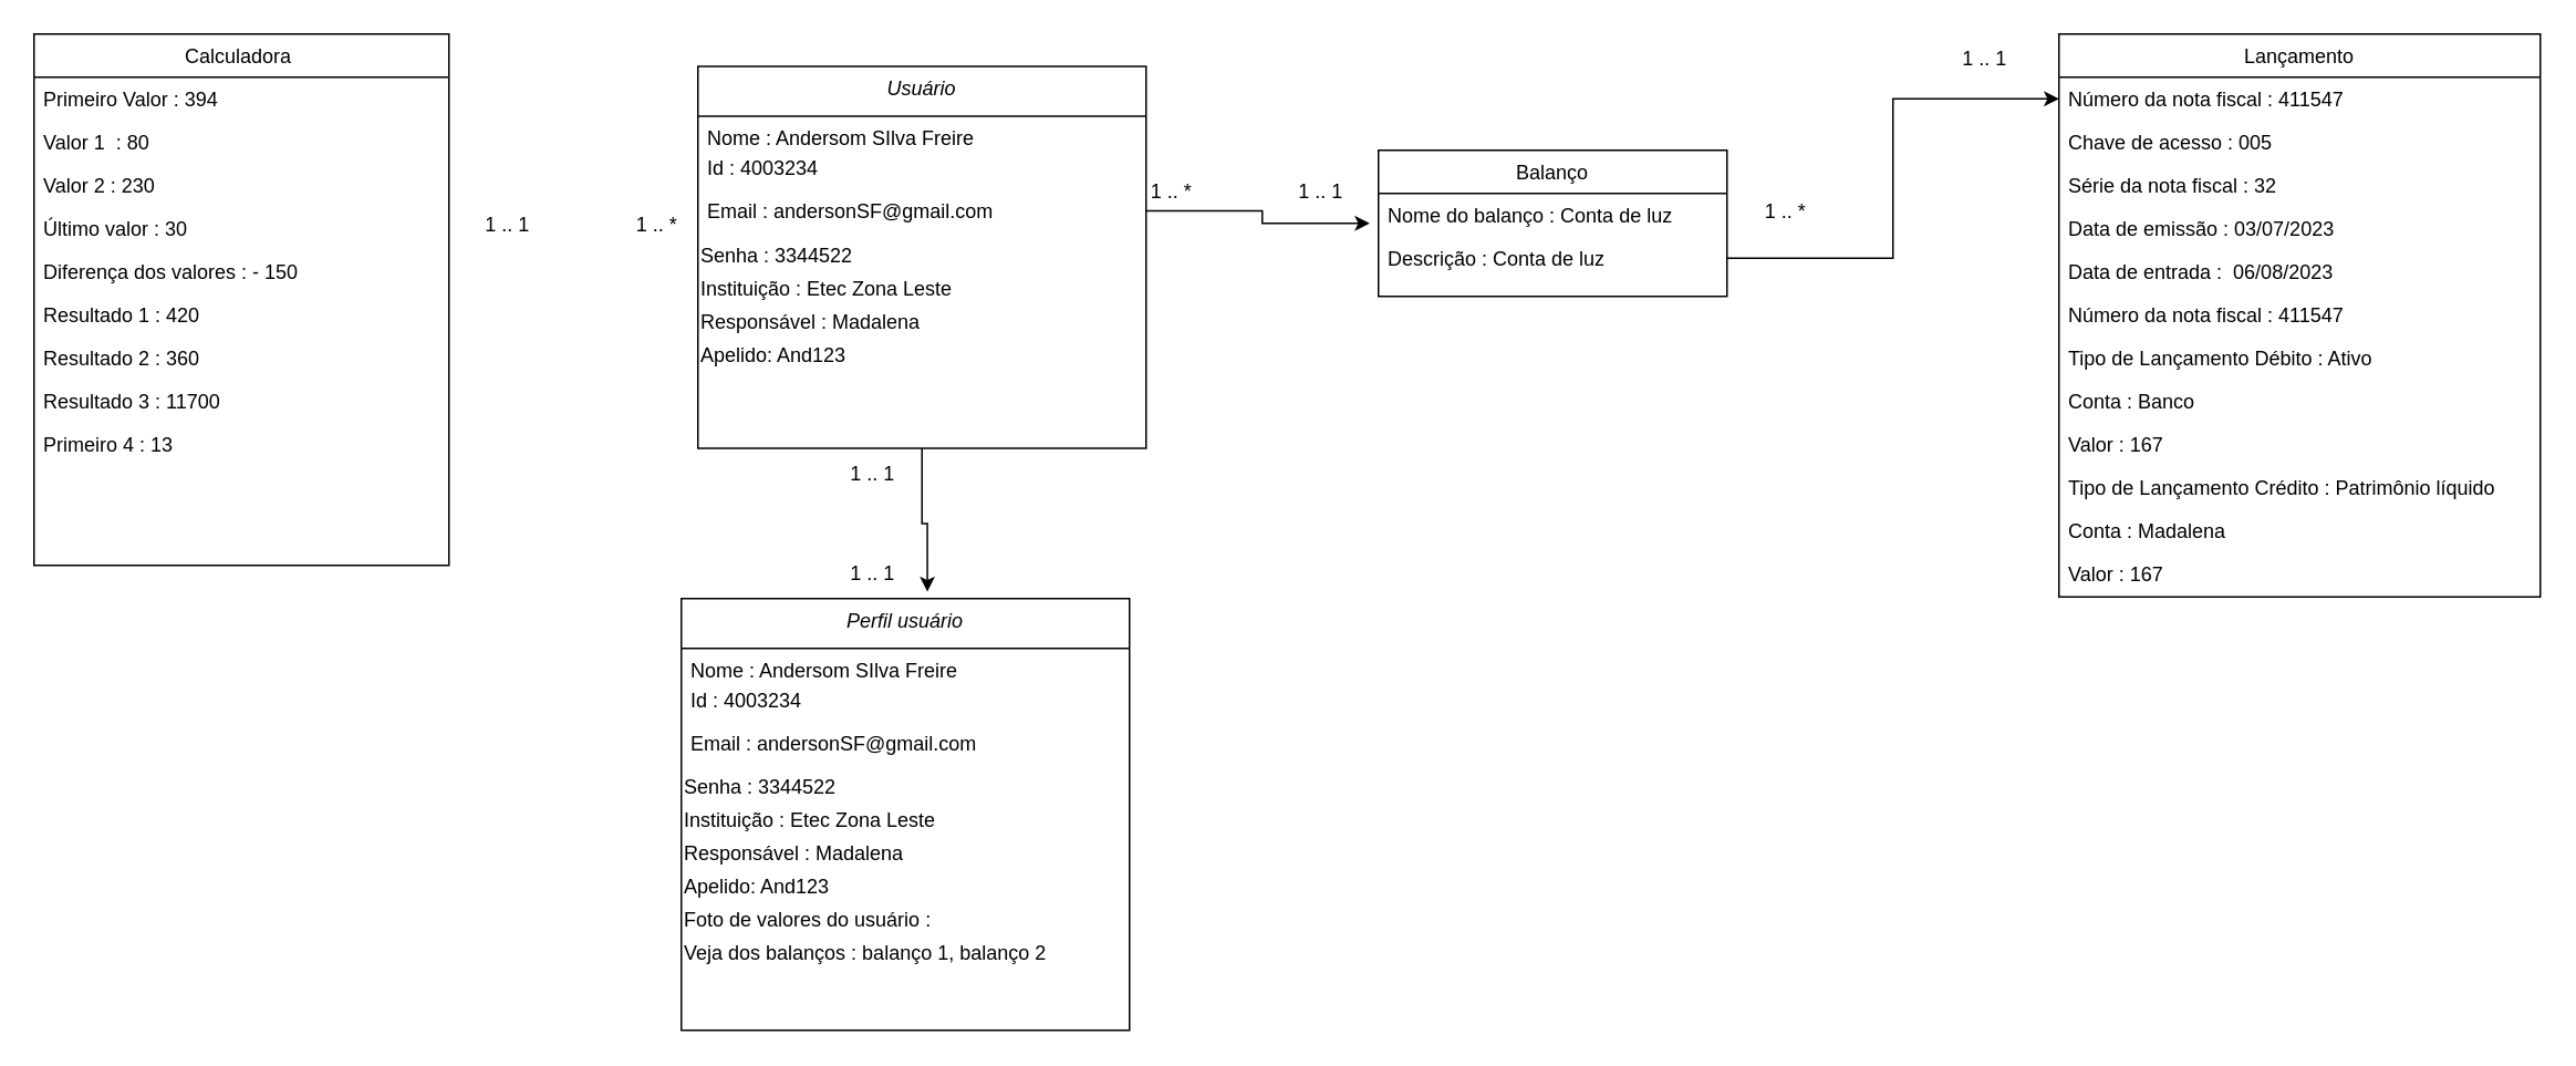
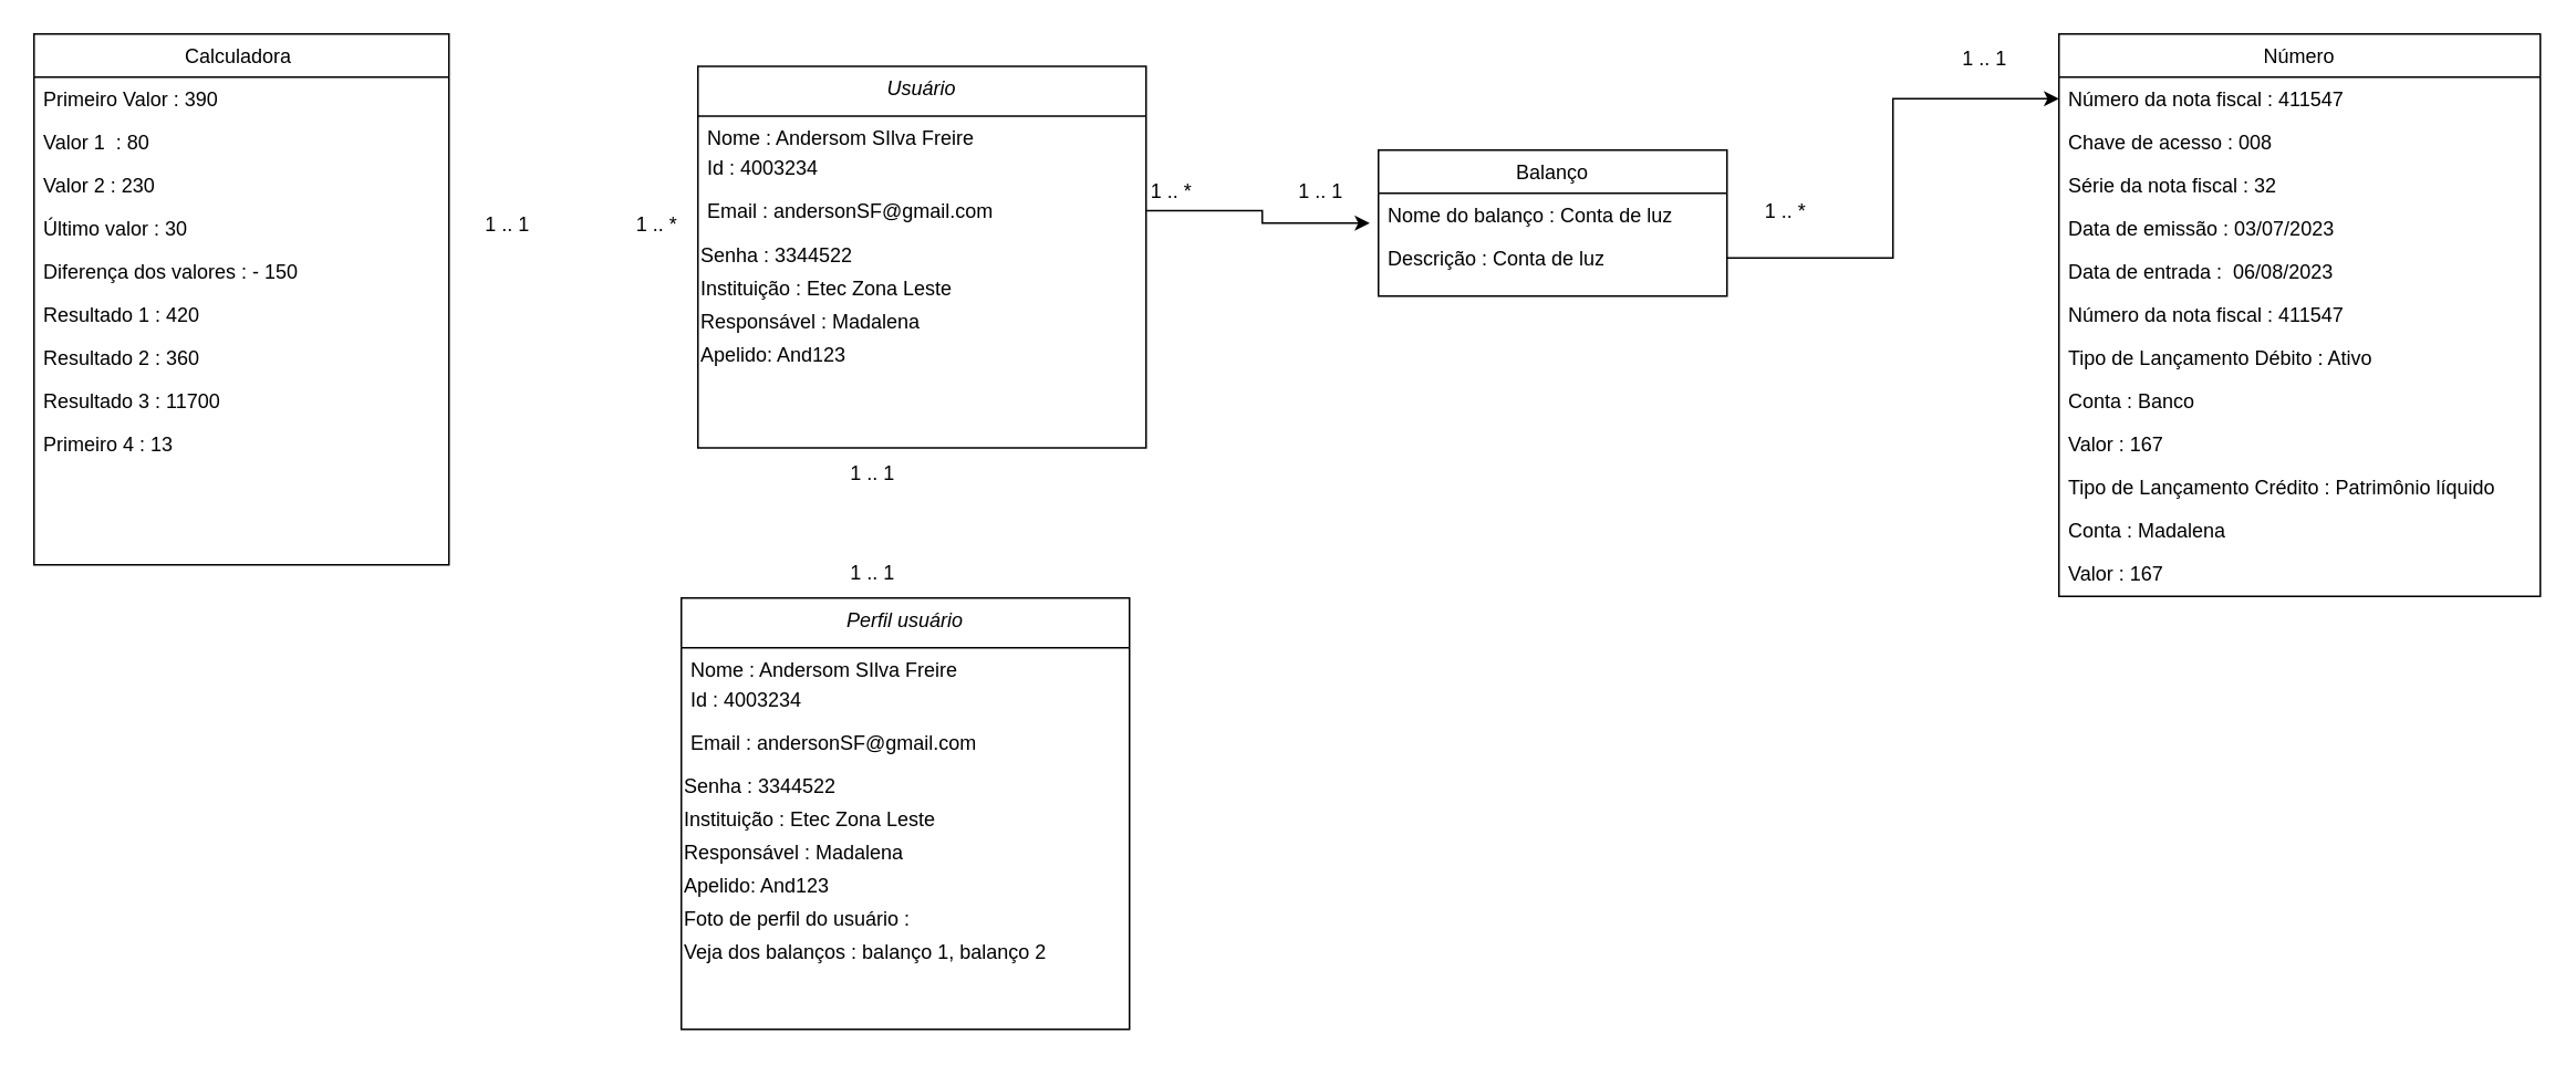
- <mxCell id="20" value="Lançamento" style="swimlane;fontStyle=0;align=center;verticalAlign=top;childLayout=stackLayout;horizontal=1;startSize=26;horizontalStack=0;resizeParent=1;resizeLast=0;collapsible=1;marginBottom=0;rounded=0;shadow=0;strokeWidth=1;" parent="1" vertex="1"><mxGeometry x="1240" y="20" width="290" height="339" as="geometry"><mxRectangle x="340" y="380" width="170" height="26" as="alternateBounds" /></mxGeometry></mxCell>
+ <mxCell id="20" value="Número" style="swimlane;fontStyle=0;align=center;verticalAlign=top;childLayout=stackLayout;horizontal=1;startSize=26;horizontalStack=0;resizeParent=1;resizeLast=0;collapsible=1;marginBottom=0;rounded=0;shadow=0;strokeWidth=1;" parent="1" vertex="1"><mxGeometry x="1240" y="20" width="290" height="339" as="geometry"><mxRectangle x="340" y="380" width="170" height="26" as="alternateBounds" /></mxGeometry></mxCell>
- <mxCell id="11" value="Primeiro Valor : 394  " style="text;align=left;verticalAlign=top;spacingLeft=4;spacingRight=4;overflow=hidden;rotatable=0;points=[[0,0.5],[1,0.5]];portConstraint=eastwest;" parent="10" vertex="1"><mxGeometry y="26" width="250" height="26" as="geometry" /></mxCell>
+ <mxCell id="11" value="Primeiro Valor : 390  " style="text;align=left;verticalAlign=top;spacingLeft=4;spacingRight=4;overflow=hidden;rotatable=0;points=[[0,0.5],[1,0.5]];portConstraint=eastwest;" parent="10" vertex="1"><mxGeometry y="26" width="250" height="26" as="geometry" /></mxCell>
- <mxCell id="22" value="Chave de acesso : 005" style="text;align=left;verticalAlign=top;spacingLeft=4;spacingRight=4;overflow=hidden;rotatable=0;points=[[0,0.5],[1,0.5]];portConstraint=eastwest;" vertex="1" parent="20"><mxGeometry y="52" width="290" height="26" as="geometry" /></mxCell>
+ <mxCell id="22" value="Chave de acesso : 008" style="text;align=left;verticalAlign=top;spacingLeft=4;spacingRight=4;overflow=hidden;rotatable=0;points=[[0,0.5],[1,0.5]];portConstraint=eastwest;" vertex="1" parent="20"><mxGeometry y="52" width="290" height="26" as="geometry" /></mxCell>
- <mxCell id="54" style="edgeStyle=orthogonalEdgeStyle;rounded=0;orthogonalLoop=1;jettySize=auto;html=1;exitX=0.5;exitY=1;exitDx=0;exitDy=0;entryX=0.549;entryY=-0.016;entryDx=0;entryDy=0;entryPerimeter=0;" edge="1" parent="1" source="2" target="44"><mxGeometry relative="1" as="geometry" /></mxCell>
- <mxCell id="52" value="&lt;div&gt;Foto de valores do usuário :&amp;nbsp;&lt;br&gt;&lt;/div&gt;" style="text;html=1;align=left;verticalAlign=top;resizable=0;points=[];autosize=1;strokeColor=none;fillColor=none;spacing=2;spacingTop=0;spacingBottom=-4;" vertex="1" parent="44"><mxGeometry y="180" width="270" height="20" as="geometry" /></mxCell>
+ <mxCell id="52" value="&lt;div&gt;Foto de perfil do usuário :&amp;nbsp;&lt;br&gt;&lt;/div&gt;" style="text;html=1;align=left;verticalAlign=top;resizable=0;points=[];autosize=1;strokeColor=none;fillColor=none;spacing=2;spacingTop=0;spacingBottom=-4;" vertex="1" parent="44"><mxGeometry y="180" width="270" height="20" as="geometry" /></mxCell>
